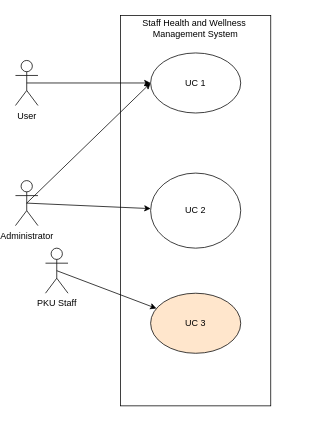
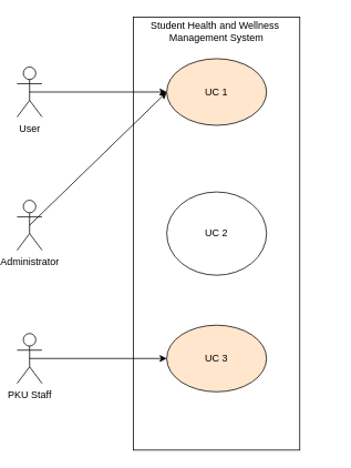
- <mxCell id="13" value="&lt;div&gt;Staff Health and Wellness&amp;nbsp;&lt;/div&gt;&lt;div&gt;Management System&lt;/div&gt;&lt;div&gt;&lt;br&gt;&lt;/div&gt;" style="text;html=1;strokeColor=none;fillColor=none;align=center;verticalAlign=middle;whiteSpace=wrap;rounded=0;" vertex="1" parent="1"><mxGeometry x="120" y="30" width="280" height="30" as="geometry" /></mxCell>
+ <mxCell id="13" value="&lt;div&gt;Student Health and Wellness&amp;nbsp;&lt;/div&gt;&lt;div&gt;Management System&lt;/div&gt;&lt;div&gt;&lt;br&gt;&lt;/div&gt;" style="text;html=1;strokeColor=none;fillColor=none;align=center;verticalAlign=middle;whiteSpace=wrap;rounded=0;" vertex="1" parent="1"><mxGeometry x="120" y="30" width="280" height="30" as="geometry" /></mxCell>
- <mxCell id="10" value="UC 1" style="ellipse;whiteSpace=wrap;html=1;" vertex="1" parent="1"><mxGeometry x="200" y="70" width="120" height="80" as="geometry" /></mxCell>
+ <mxCell id="10" value="UC 1" style="ellipse;whiteSpace=wrap;html=1;fillColor=#ffe6cc;" vertex="1" parent="1"><mxGeometry x="200" y="70" width="120" height="80" as="geometry" /></mxCell>
- <mxCell id="5" style="edgeStyle=none;html=1;exitX=0.5;exitY=0.5;exitDx=0;exitDy=0;exitPerimeter=0;" edge="1" parent="1" source="7" target="12"><mxGeometry relative="1" as="geometry" /></mxCell>
- <mxCell id="9" value="PKU Staff" style="shape=umlActor;verticalLabelPosition=bottom;verticalAlign=top;html=1;outlineConnect=0;" vertex="1" parent="1"><mxGeometry x="60" y="330" width="30" height="60" as="geometry" /></mxCell>
+ <mxCell id="9" value="PKU Staff" style="shape=umlActor;verticalLabelPosition=bottom;verticalAlign=top;html=1;outlineConnect=0;" vertex="1" parent="1"><mxGeometry x="20" y="400" width="30" height="60" as="geometry" /></mxCell>
